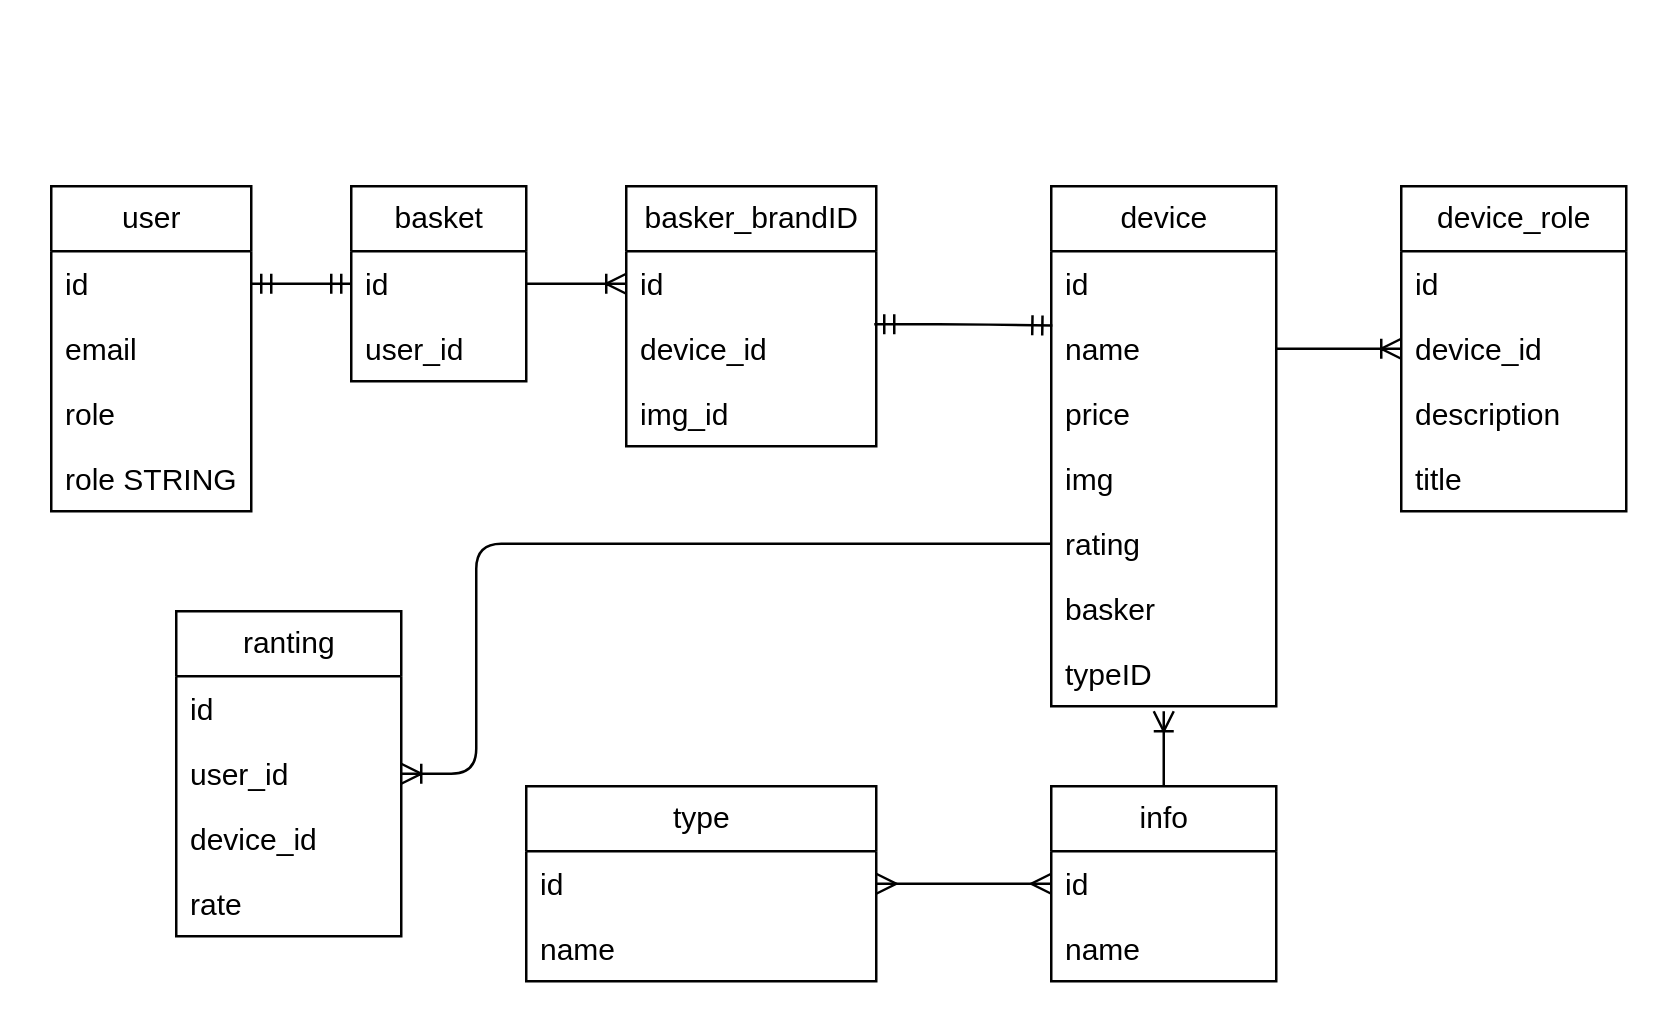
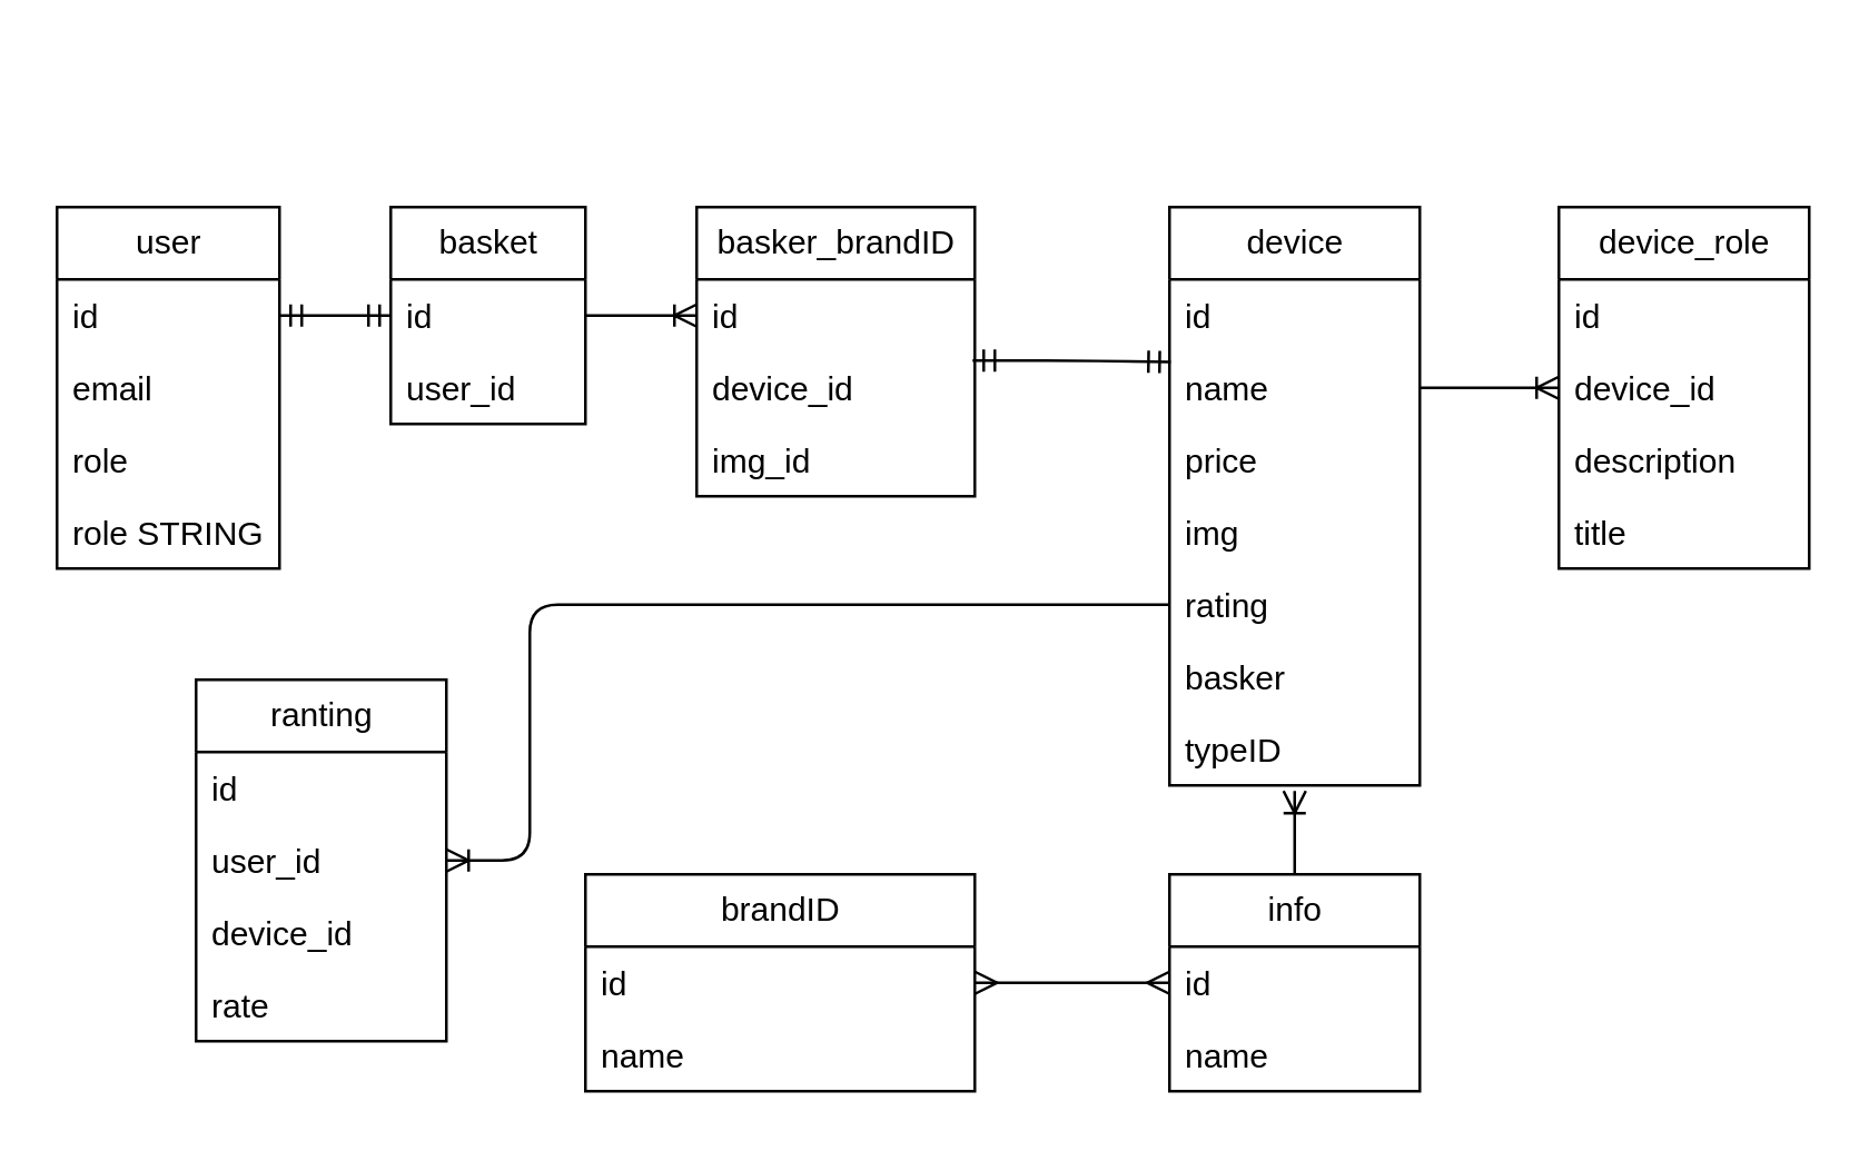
- <mxCell id="21" value="type" style="swimlane;fontStyle=0;childLayout=stackLayout;horizontal=1;startSize=26;fillColor=none;horizontalStack=0;resizeParent=1;resizeParentMax=0;resizeLast=0;collapsible=1;marginBottom=0;html=1;" vertex="1" parent="1"><mxGeometry x="210" y="314" width="140" height="78" as="geometry" /></mxCell>
+ <mxCell id="21" value="brandID" style="swimlane;fontStyle=0;childLayout=stackLayout;horizontal=1;startSize=26;fillColor=none;horizontalStack=0;resizeParent=1;resizeParentMax=0;resizeLast=0;collapsible=1;marginBottom=0;html=1;" vertex="1" parent="1"><mxGeometry x="210" y="314" width="140" height="78" as="geometry" /></mxCell>
